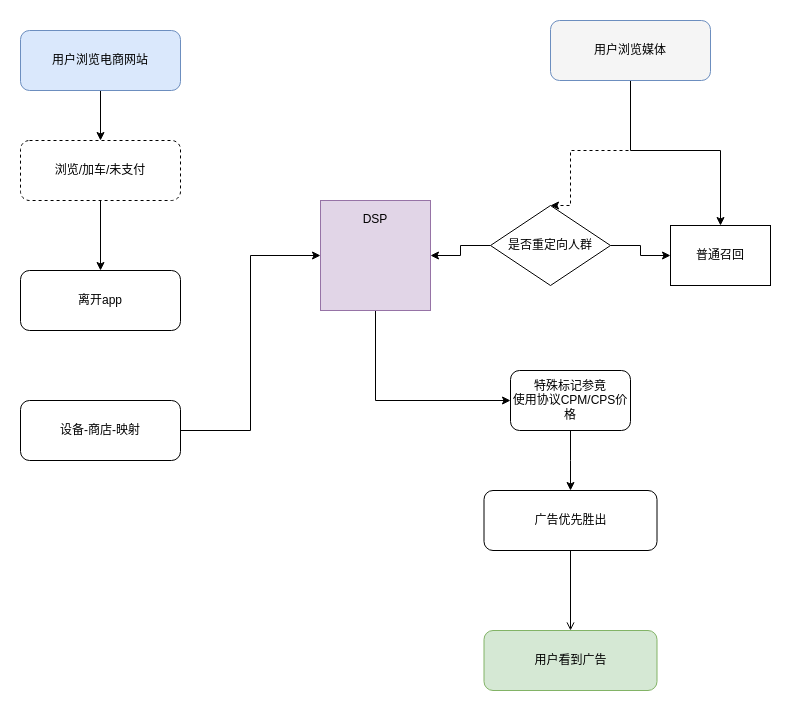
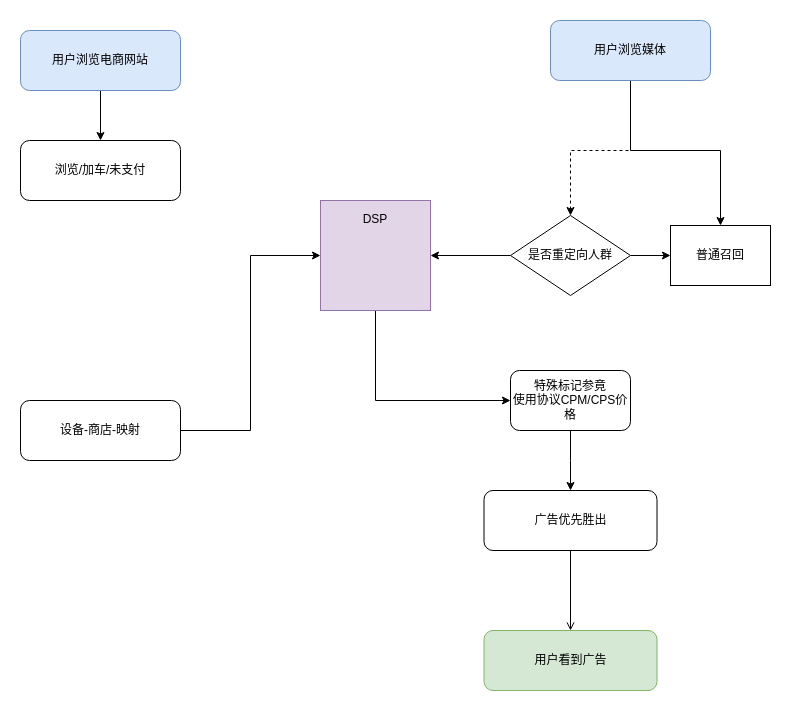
- <mxCell id="9" value="用户浏览媒体" style="rounded=1;whiteSpace=wrap;html=1;fillColor=#f5f5f5;strokeColor=#6c8ebf;" vertex="1" parent="1"><mxGeometry x="550" y="20" width="160" height="60" as="geometry" /></mxCell>
+ <mxCell id="9" value="用户浏览媒体" style="rounded=1;whiteSpace=wrap;html=1;fillColor=#dae8fc;strokeColor=#6c8ebf;" vertex="1" parent="1"><mxGeometry x="550" y="20" width="160" height="60" as="geometry" /></mxCell>
- <mxCell id="3" value="浏览/加车/未支付" style="rounded=1;whiteSpace=wrap;html=1;dashed=1;" vertex="1" parent="1"><mxGeometry x="20" y="140" width="160" height="60" as="geometry" /></mxCell>
+ <mxCell id="3" value="浏览/加车/未支付" style="rounded=1;whiteSpace=wrap;html=1;" vertex="1" parent="1"><mxGeometry x="20" y="140" width="160" height="60" as="geometry" /></mxCell>
- <mxCell id="2" value="" style="edgeStyle=orthogonalEdgeStyle;rounded=0;orthogonalLoop=1;jettySize=auto;html=1;" edge="1" parent="1" source="3" target="4"><mxGeometry relative="1" as="geometry" /></mxCell>
- <mxCell id="16" value="是否重定向人群" style="rhombus;whiteSpace=wrap;html=1;" vertex="1" parent="1"><mxGeometry x="490" y="205" width="120" height="80" as="geometry" /></mxCell>
+ <mxCell id="16" value="是否重定向人群" style="rhombus;whiteSpace=wrap;html=1;" vertex="1" parent="1"><mxGeometry x="510" y="215" width="120" height="80" as="geometry" /></mxCell>
- <mxCell id="4" value="离开app" style="rounded=1;whiteSpace=wrap;html=1;" vertex="1" parent="1"><mxGeometry x="20" y="270" width="160" height="60" as="geometry" /></mxCell>
